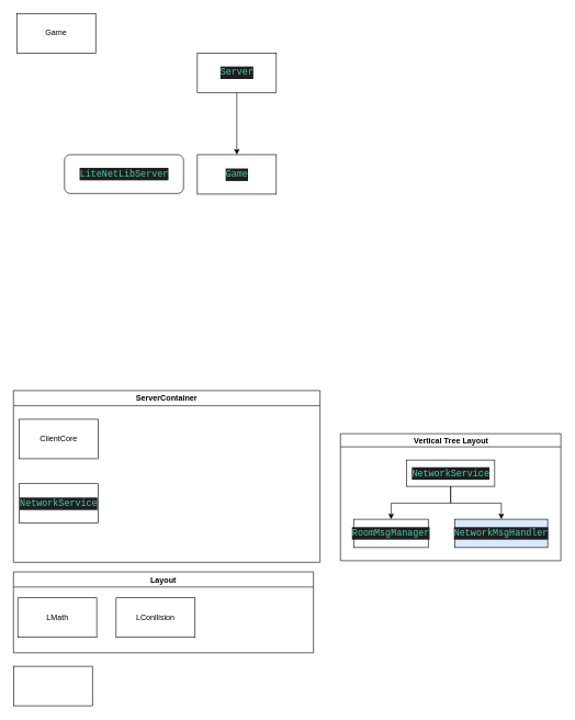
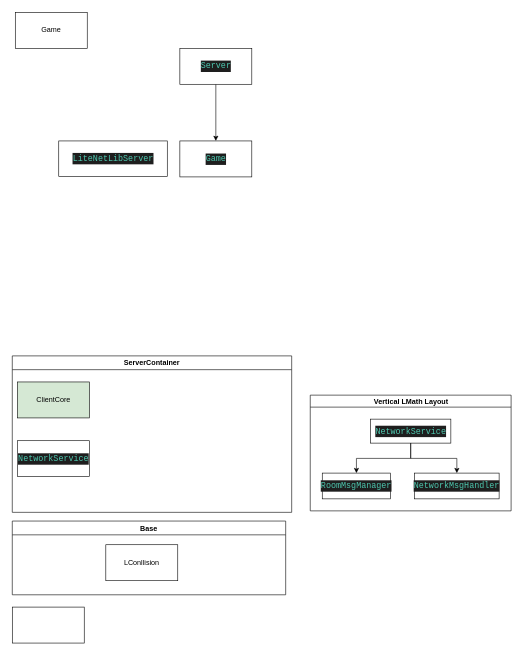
- <mxCell id="19" value="&lt;div style=&quot;color: rgb(212 , 212 , 212) ; background-color: rgb(30 , 30 , 30) ; font-family: &amp;#34;consolas&amp;#34; , &amp;#34;courier new&amp;#34; , monospace ; font-size: 14px ; line-height: 19px ; white-space: pre&quot;&gt;&lt;div style=&quot;font-family: &amp;#34;consolas&amp;#34; , &amp;#34;courier new&amp;#34; , monospace ; line-height: 19px&quot;&gt;&lt;span style=&quot;color: #4ec9b0&quot;&gt;LiteNetLibServer&lt;/span&gt;&lt;/div&gt;&lt;/div&gt;" style="whiteSpace=wrap;html=1;rounded=1;" vertex="1" parent="1"><mxGeometry x="97.5" y="234.5" width="181" height="59" as="geometry" /></mxCell>
+ <mxCell id="19" value="&lt;div style=&quot;color: rgb(212 , 212 , 212) ; background-color: rgb(30 , 30 , 30) ; font-family: &amp;#34;consolas&amp;#34; , &amp;#34;courier new&amp;#34; , monospace ; font-size: 14px ; line-height: 19px ; white-space: pre&quot;&gt;&lt;div style=&quot;font-family: &amp;#34;consolas&amp;#34; , &amp;#34;courier new&amp;#34; , monospace ; line-height: 19px&quot;&gt;&lt;span style=&quot;color: #4ec9b0&quot;&gt;LiteNetLibServer&lt;/span&gt;&lt;/div&gt;&lt;/div&gt;" style="rounded=0;whiteSpace=wrap;html=1;" vertex="1" parent="1"><mxGeometry x="97.5" y="234.5" width="181" height="59" as="geometry" /></mxCell>
- <mxCell id="6" value="ClientCore" style="rounded=0;whiteSpace=wrap;html=1;" parent="5" vertex="1"><mxGeometry x="8.5" y="43.5" width="120" height="60" as="geometry" /></mxCell>
+ <mxCell id="6" value="ClientCore" style="rounded=0;whiteSpace=wrap;html=1;fillColor=#d5e8d4;" parent="5" vertex="1"><mxGeometry x="8.5" y="43.5" width="120" height="60" as="geometry" /></mxCell>
- <mxCell id="8" value="Vertical Tree Layout" style="swimlane;html=1;startSize=20;horizontal=1;childLayout=treeLayout;horizontalTree=0;resizable=0;containerType=tree;" parent="1" vertex="1"><mxGeometry x="517" y="658.5" width="335" height="193" as="geometry" /></mxCell>
+ <mxCell id="8" value="Vertical LMath Layout" style="swimlane;html=1;startSize=20;horizontal=1;childLayout=treeLayout;horizontalTree=0;resizable=0;containerType=tree;" parent="1" vertex="1"><mxGeometry x="517" y="658.5" width="335" height="193" as="geometry" /></mxCell>
- <mxCell id="12" value="&lt;div style=&quot;color: rgb(212 , 212 , 212) ; background-color: rgb(30 , 30 , 30) ; font-family: &amp;#34;consolas&amp;#34; , &amp;#34;courier new&amp;#34; , monospace ; font-size: 14px ; line-height: 19px ; white-space: pre&quot;&gt;&lt;span style=&quot;color: #4ec9b0&quot;&gt;NetworkMsgHandler&lt;/span&gt;&lt;/div&gt;" style="whiteSpace=wrap;html=1;fillColor=#dae8fc;" parent="8" vertex="1"><mxGeometry x="174" y="130" width="141" height="43" as="geometry" /></mxCell>
+ <mxCell id="12" value="&lt;div style=&quot;color: rgb(212 , 212 , 212) ; background-color: rgb(30 , 30 , 30) ; font-family: &amp;#34;consolas&amp;#34; , &amp;#34;courier new&amp;#34; , monospace ; font-size: 14px ; line-height: 19px ; white-space: pre&quot;&gt;&lt;span style=&quot;color: #4ec9b0&quot;&gt;NetworkMsgHandler&lt;/span&gt;&lt;/div&gt;" style="whiteSpace=wrap;html=1;" parent="8" vertex="1"><mxGeometry x="174" y="130" width="141" height="43" as="geometry" /></mxCell>
- <mxCell id="2" value="Layout" style="swimlane;startSize=23;" parent="1" vertex="1"><mxGeometry x="20" y="868.5" width="456" height="123" as="geometry" /></mxCell>
+ <mxCell id="2" value="Base" style="swimlane;startSize=23;" parent="1" vertex="1"><mxGeometry x="20" y="868.5" width="456" height="123" as="geometry" /></mxCell>
- <mxCell id="4" value="LMath" style="rounded=0;whiteSpace=wrap;html=1;" parent="2" vertex="1"><mxGeometry x="6.5" y="39.5" width="120" height="60" as="geometry" /></mxCell>
